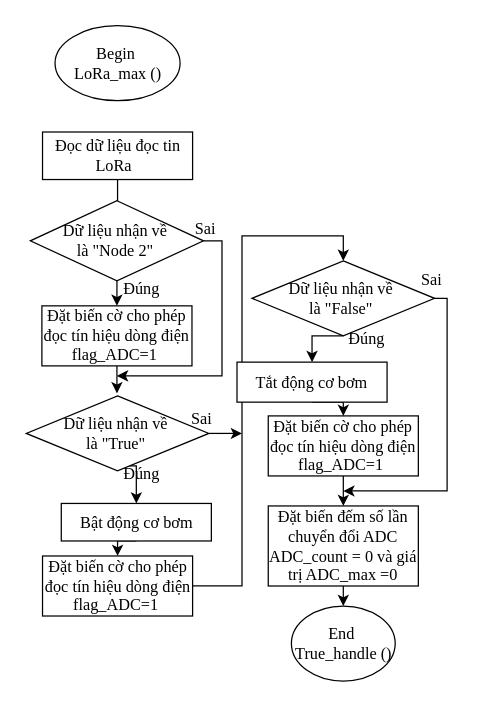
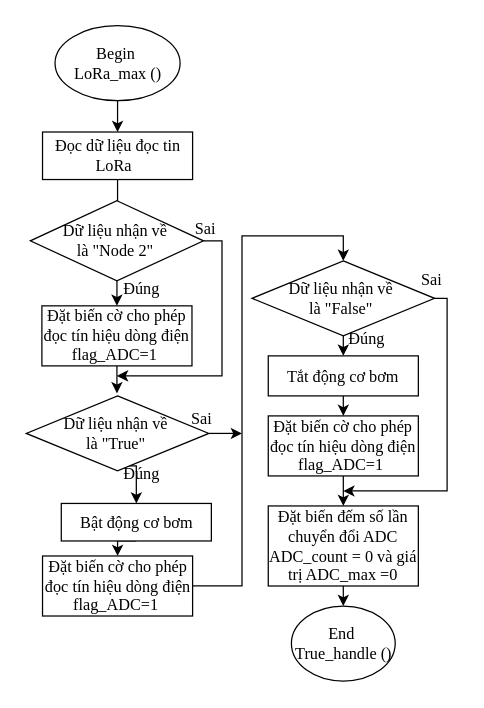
+ <mxCell id="2" style="edgeStyle=orthogonalEdgeStyle;rounded=0;orthogonalLoop=1;jettySize=auto;html=1;exitX=0.5;exitY=1;exitDx=0;exitDy=0;entryX=0.5;entryY=0;entryDx=0;entryDy=0;fontFamily=Times New Roman;fontSize=13;" parent="1" source="3" target="5" edge="1"><mxGeometry relative="1" as="geometry" /></mxCell>
- <mxCell id="18" value="Tắt động cơ bơm" style="rounded=0;whiteSpace=wrap;html=1;fontFamily=Times New Roman;fontSize=13;" parent="1" vertex="1"><mxGeometry x="189" y="289" width="120" height="32" as="geometry" /></mxCell>
+ <mxCell id="18" value="Tắt động cơ bơm" style="rounded=0;whiteSpace=wrap;html=1;fontFamily=Times New Roman;fontSize=13;" parent="1" vertex="1"><mxGeometry x="214" y="284" width="120" height="32" as="geometry" /></mxCell>
